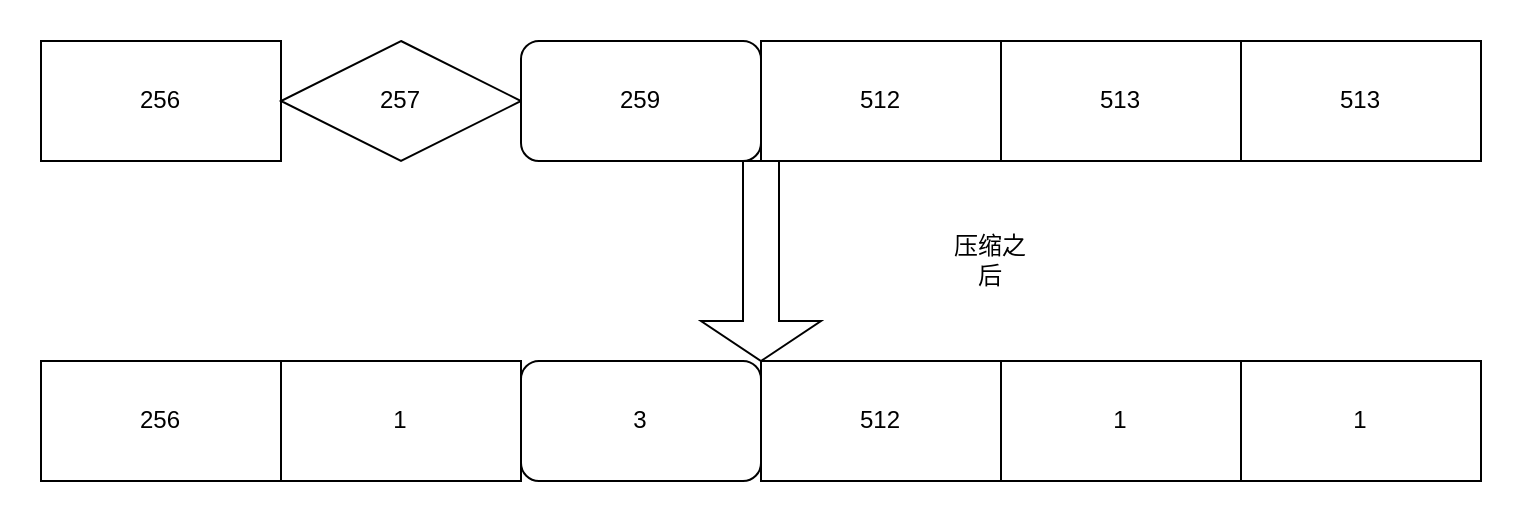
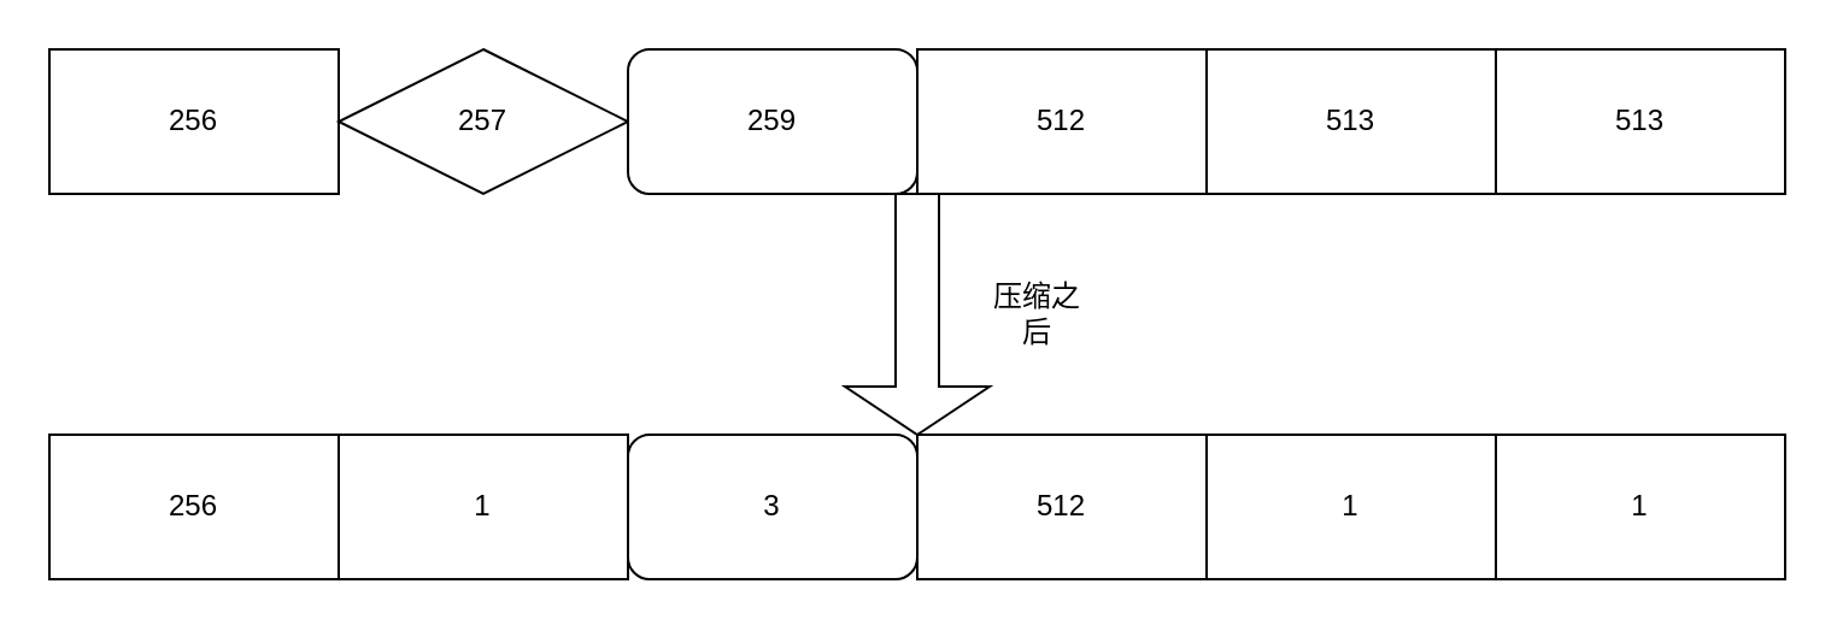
- <mxCell id="15" value="压缩之后" style="text;html=1;strokeColor=none;fillColor=none;align=center;verticalAlign=middle;whiteSpace=wrap;rounded=0;" vertex="1" parent="1"><mxGeometry x="475" y="120" width="40" height="20" as="geometry" /></mxCell>
+ <mxCell id="15" value="压缩之后" style="text;html=1;strokeColor=none;fillColor=none;align=center;verticalAlign=middle;whiteSpace=wrap;rounded=0;" vertex="1" parent="1"><mxGeometry x="410" y="120" width="40" height="20" as="geometry" /></mxCell>
